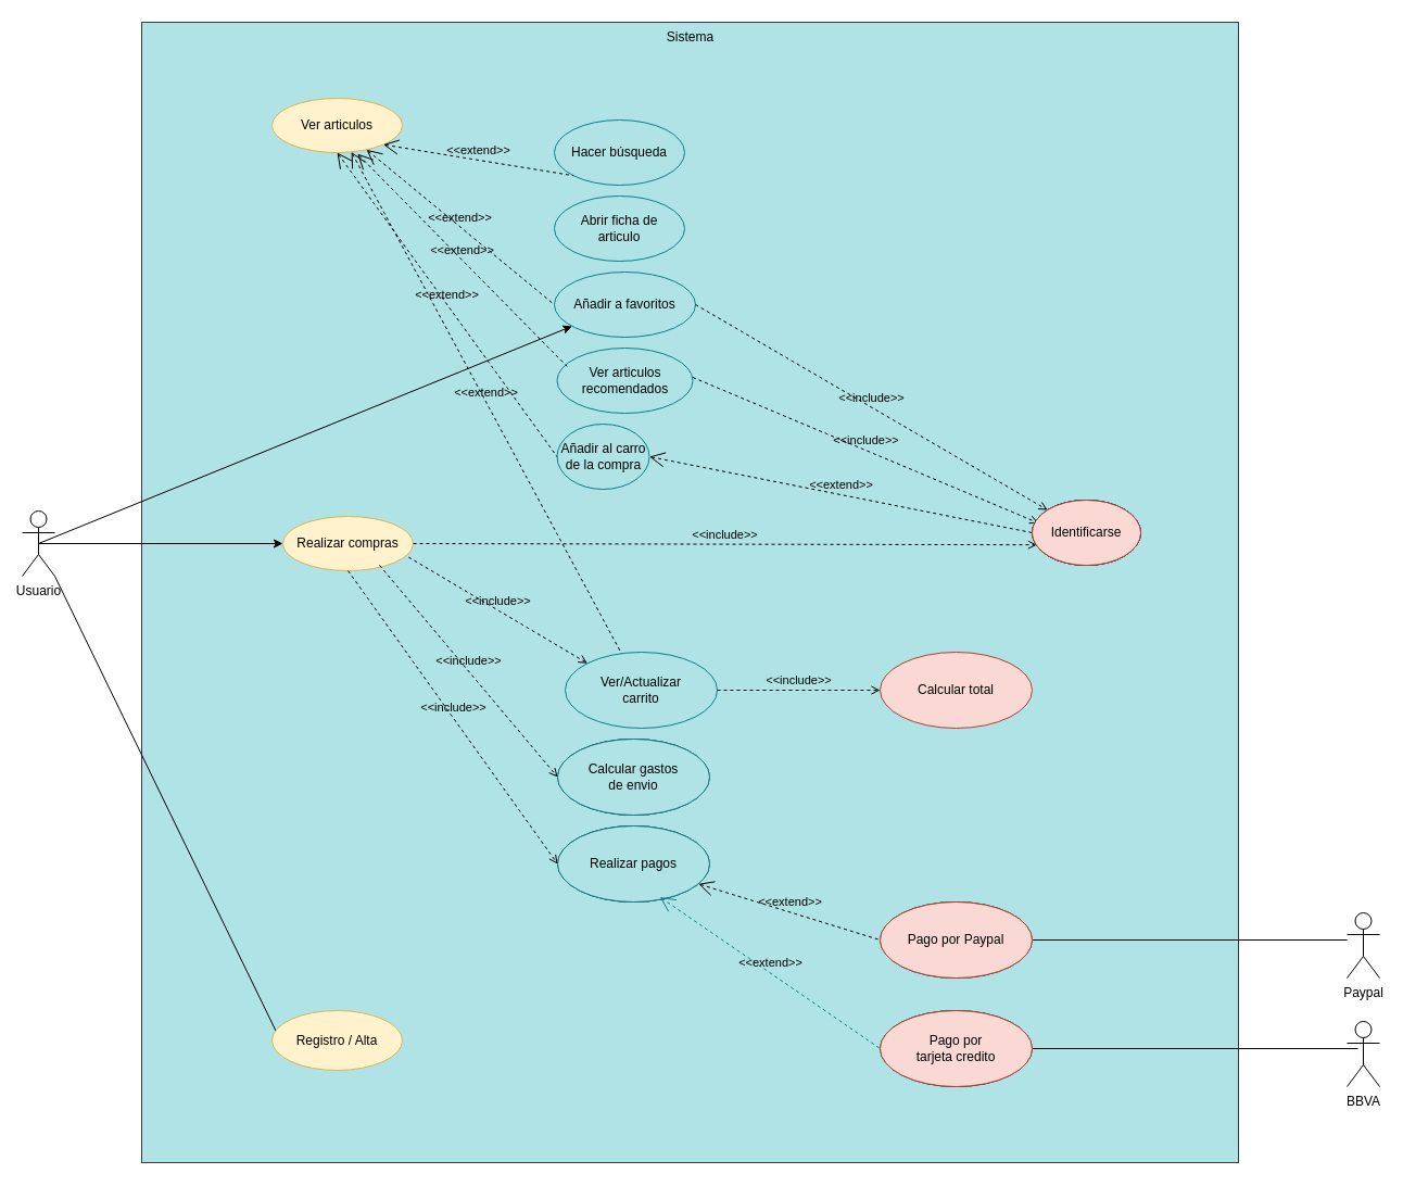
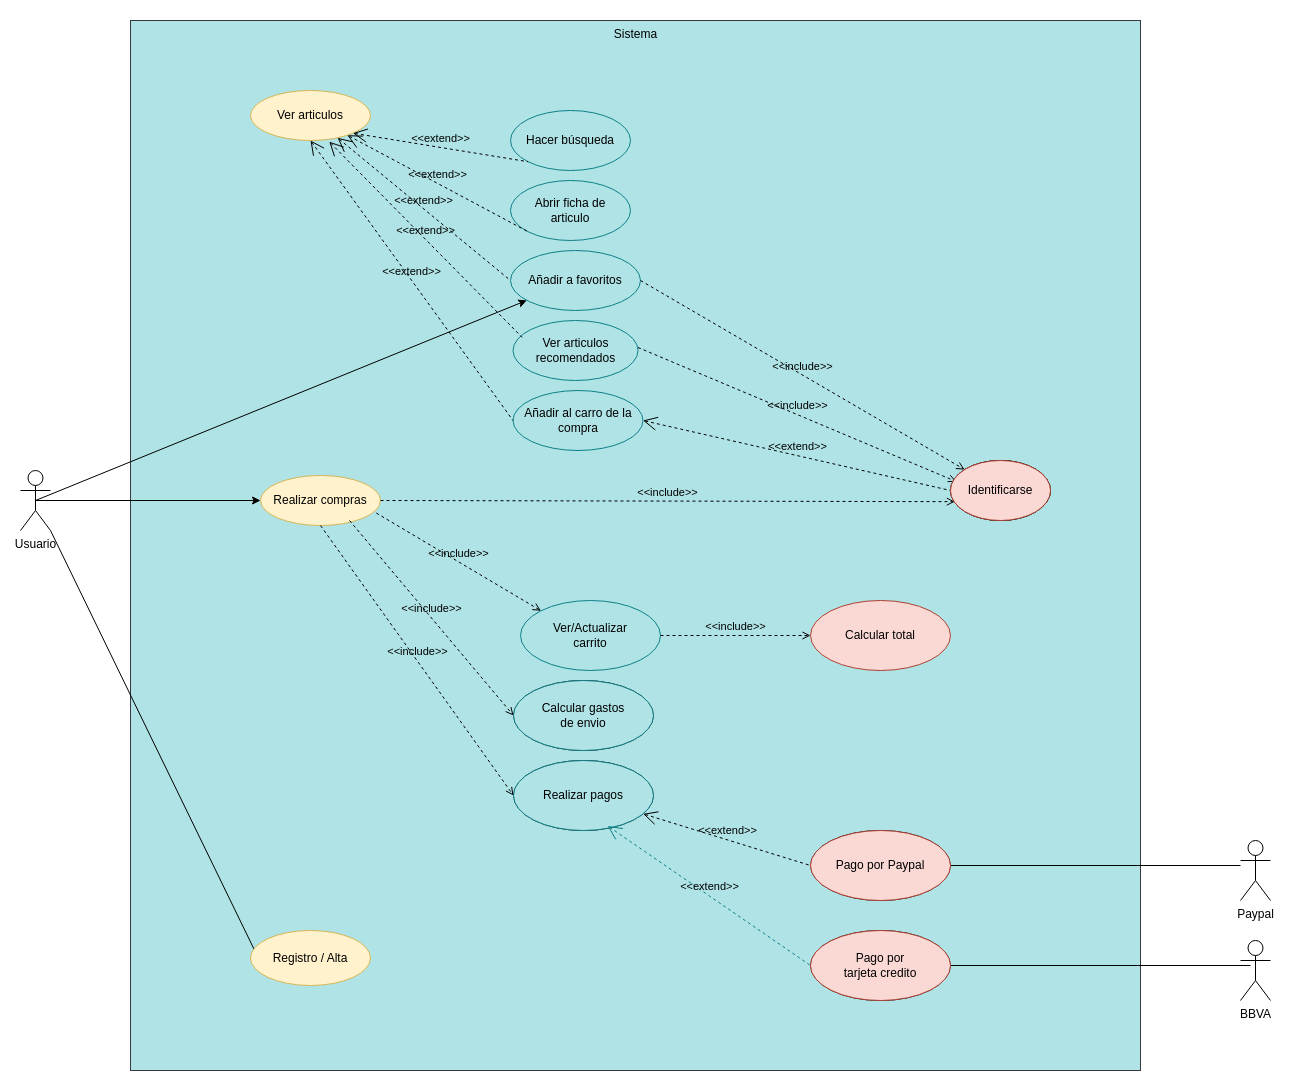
- <mxCell id="25" value="&amp;lt;&amp;lt;extend&amp;gt;&amp;gt;" style="edgeStyle=none;html=1;startArrow=open;endArrow=none;startSize=12;verticalAlign=bottom;dashed=1;labelBackgroundColor=none;" edge="1" parent="1" source="15" target="16"><mxGeometry width="160" relative="1" as="geometry"><mxPoint x="340" y="140" as="sourcePoint" /><mxPoint x="800" y="470" as="targetPoint" /></mxGeometry></mxCell>
+ <mxCell id="25" value="&amp;lt;&amp;lt;extend&amp;gt;&amp;gt;" style="edgeStyle=none;html=1;startArrow=open;endArrow=none;startSize=12;verticalAlign=bottom;dashed=1;labelBackgroundColor=none;entryX=0;entryY=1;entryDx=0;entryDy=0;" edge="1" parent="1" source="15" target="10"><mxGeometry width="160" relative="1" as="geometry"><mxPoint x="340" y="140" as="sourcePoint" /><mxPoint x="800" y="470" as="targetPoint" /></mxGeometry></mxCell>
- <mxCell id="14" value="Añadir al carro de la compra" style="ellipse;whiteSpace=wrap;html=1;fillColor=#b0e3e6;strokeColor=#0e8088;" vertex="1" parent="1"><mxGeometry x="512.5" y="390" width="85" height="60" as="geometry" /></mxCell>
+ <mxCell id="14" value="Añadir al carro de la compra" style="ellipse;whiteSpace=wrap;html=1;fillColor=#b0e3e6;strokeColor=#0e8088;" vertex="1" parent="1"><mxGeometry x="512.5" y="390" width="130" height="60" as="geometry" /></mxCell>
